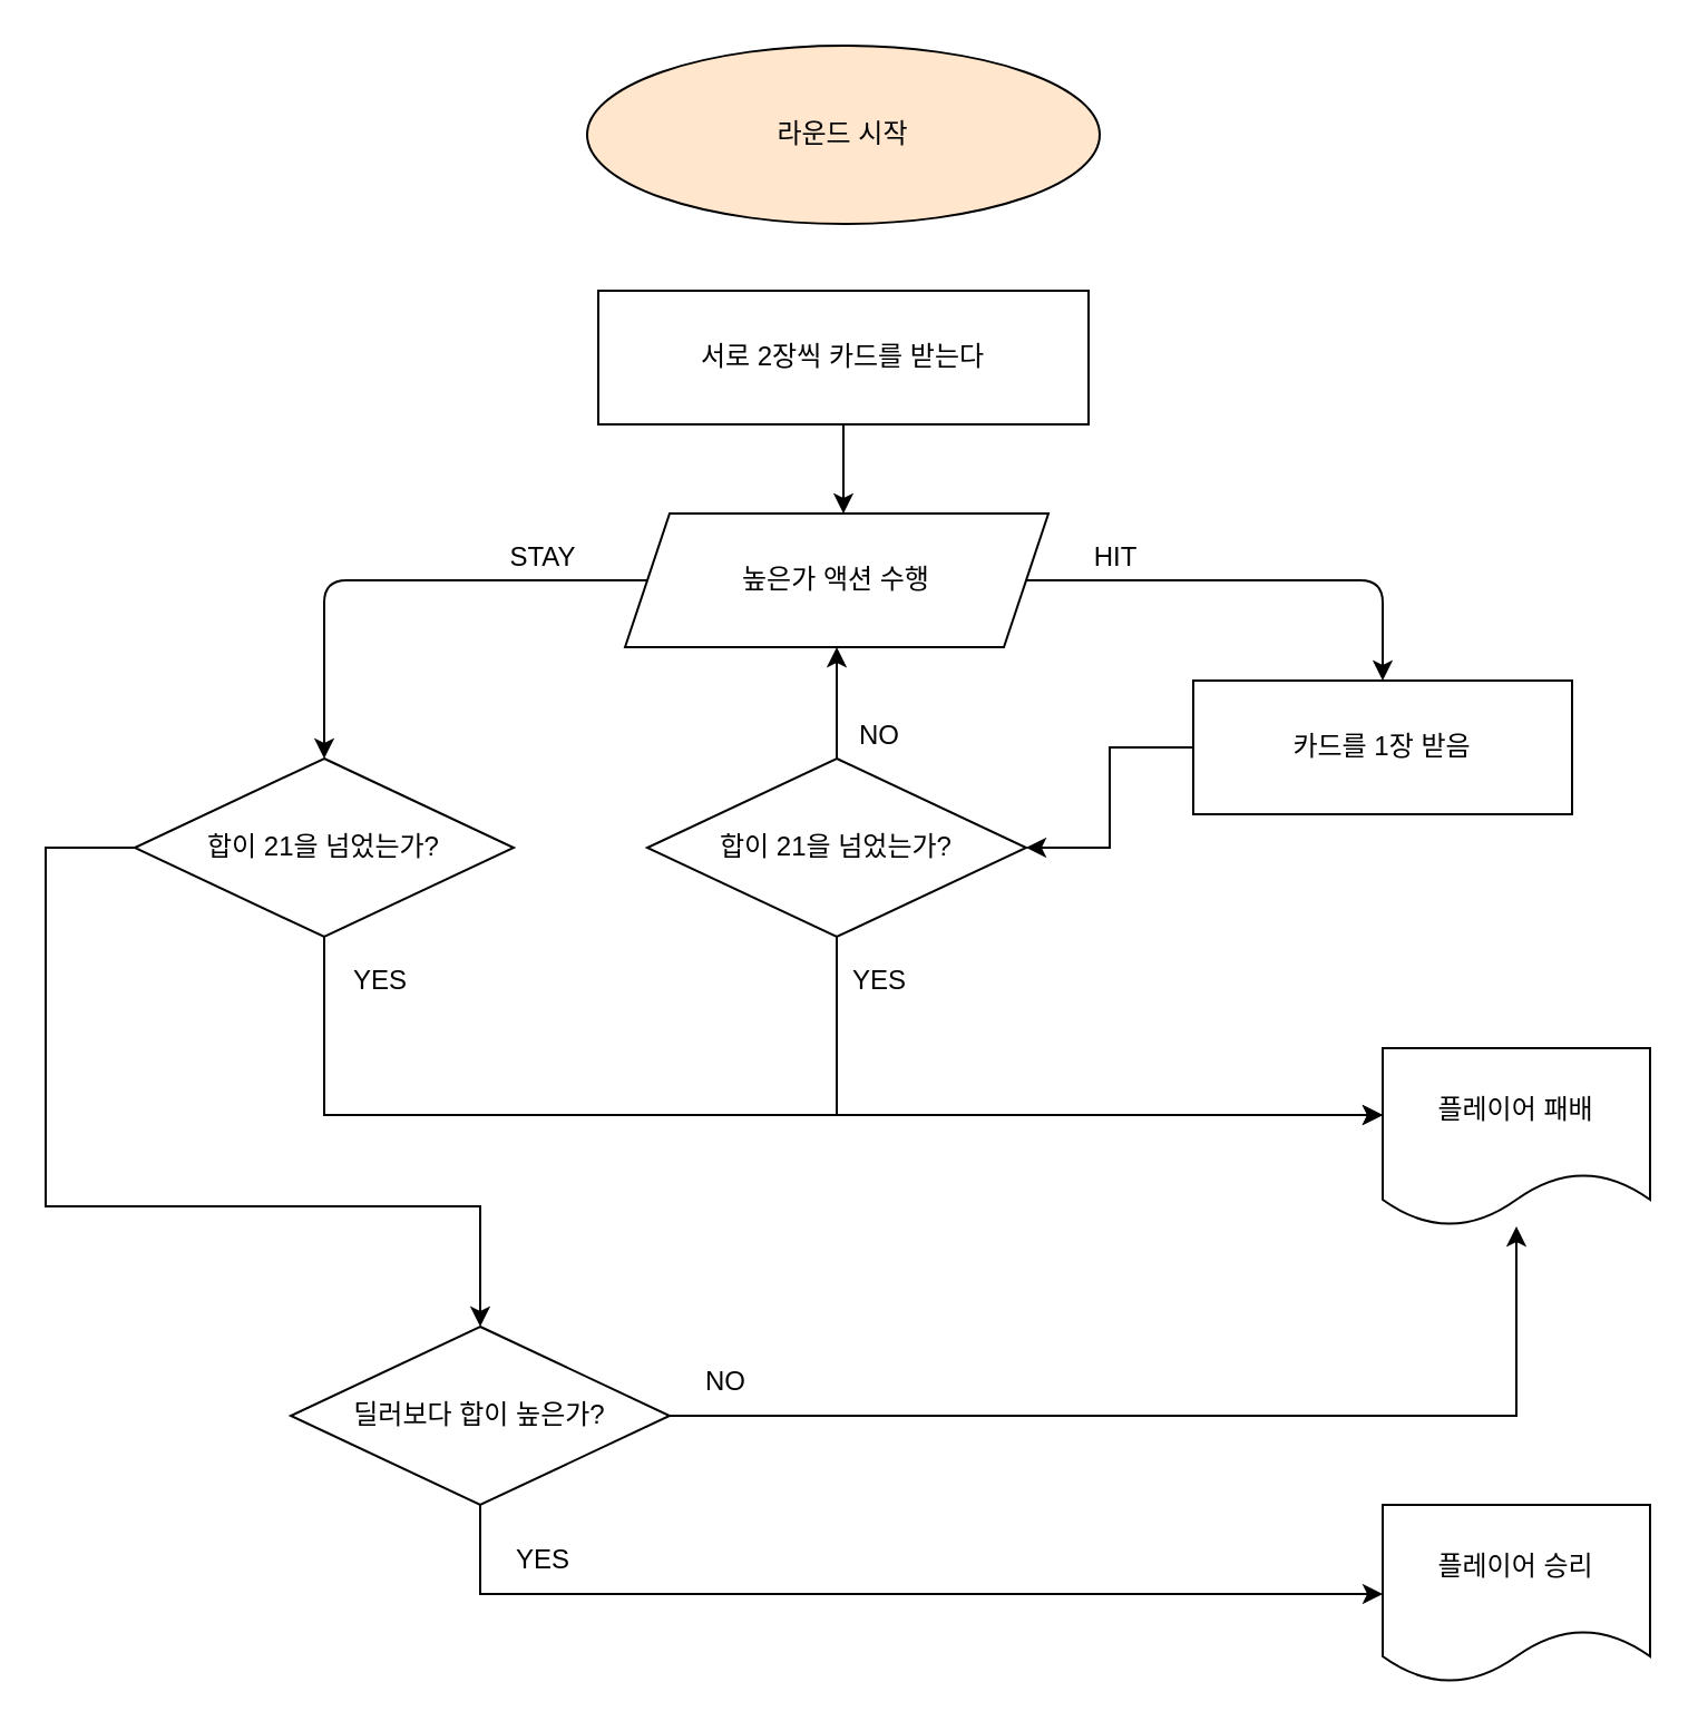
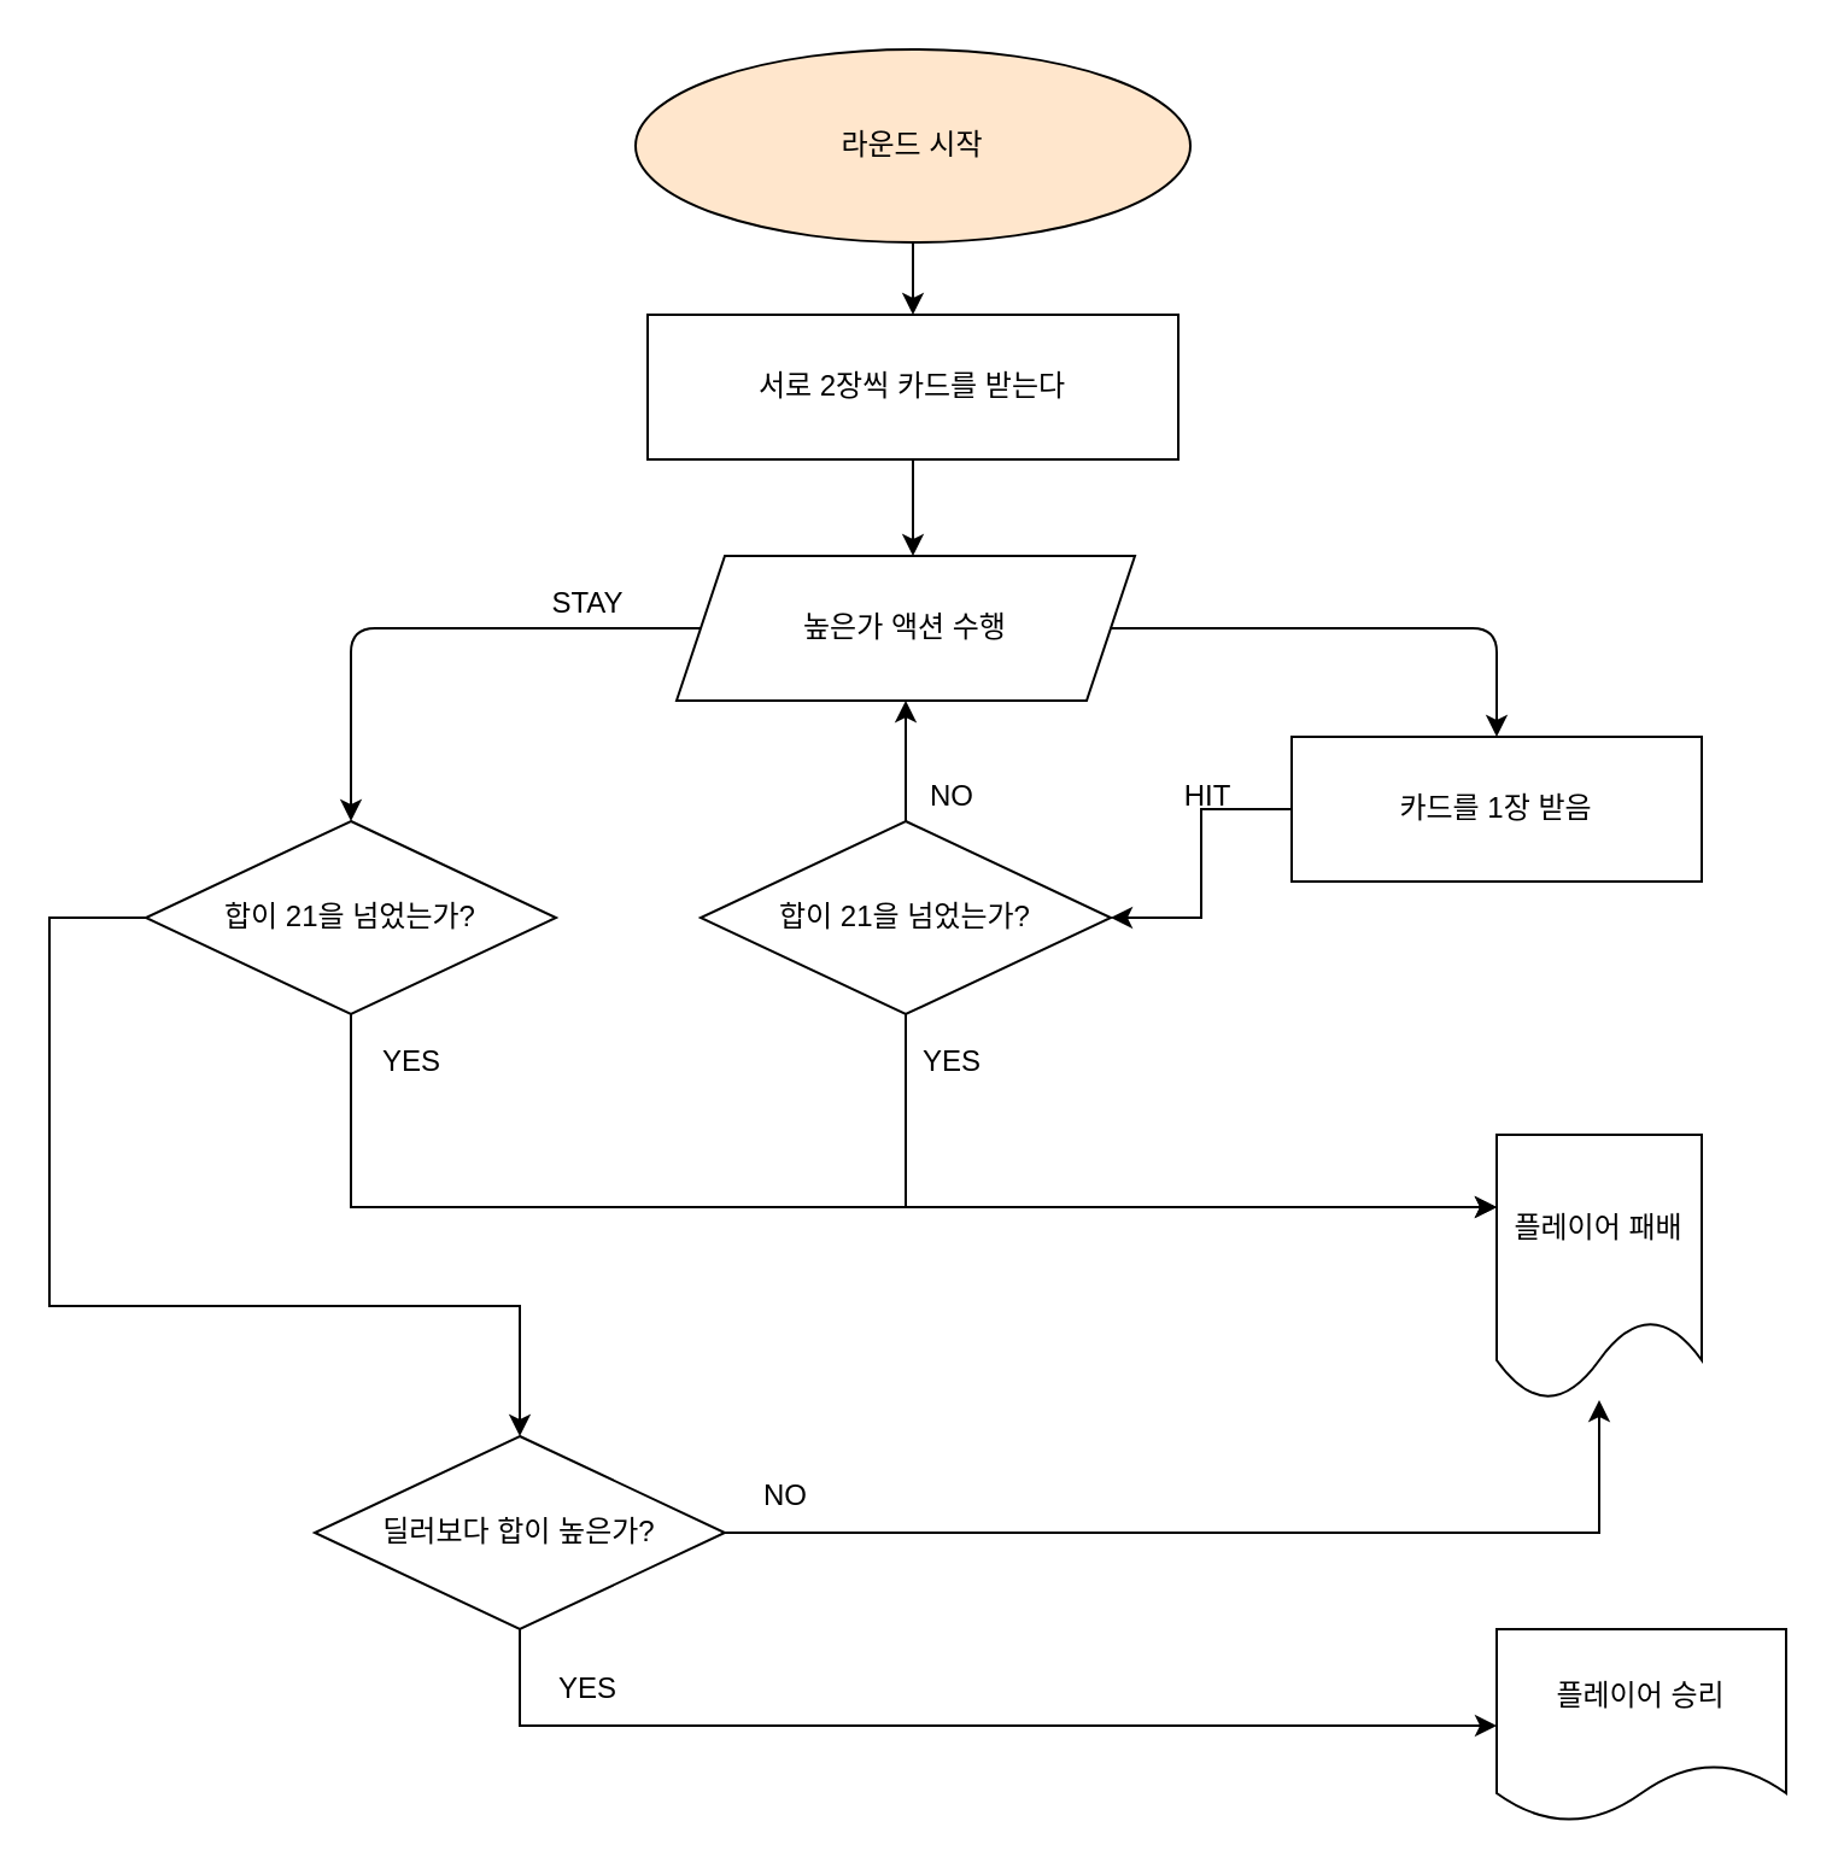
+ <mxCell id="2" value="" style="edgeStyle=orthogonalEdgeStyle;curved=0;rounded=1;sketch=0;orthogonalLoop=1;jettySize=auto;html=1;" parent="1" source="3" target="5" edge="1"><mxGeometry relative="1" as="geometry" /></mxCell>
- <mxCell id="21" value="HIT" style="text;html=1;align=center;verticalAlign=middle;resizable=0;points=[];autosize=1;" parent="1" vertex="1"><mxGeometry x="485" y="240" width="30" height="20" as="geometry" /></mxCell>
+ <mxCell id="21" value="HIT" style="text;html=1;align=center;verticalAlign=middle;resizable=0;points=[];autosize=1;" parent="1" vertex="1"><mxGeometry x="485" y="320" width="30" height="20" as="geometry" /></mxCell>
- <mxCell id="17" value="플레이어 패배" style="shape=document;whiteSpace=wrap;html=1;boundedLbl=1;rounded=0;sketch=0;" parent="1" vertex="1"><mxGeometry x="620" y="470" width="120" height="80" as="geometry" /></mxCell>
+ <mxCell id="17" value="플레이어 패배" style="shape=document;whiteSpace=wrap;html=1;boundedLbl=1;rounded=0;sketch=0;" parent="1" vertex="1"><mxGeometry x="620" y="470" width="85" height="110" as="geometry" /></mxCell>
